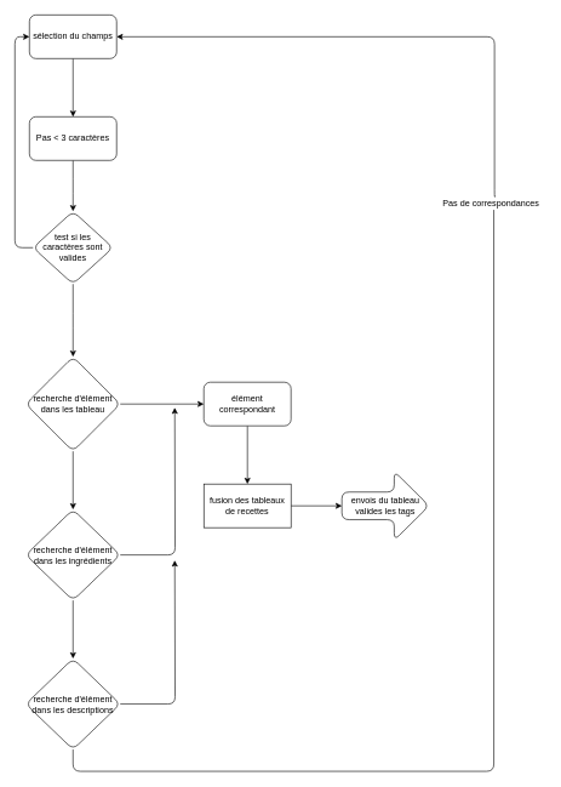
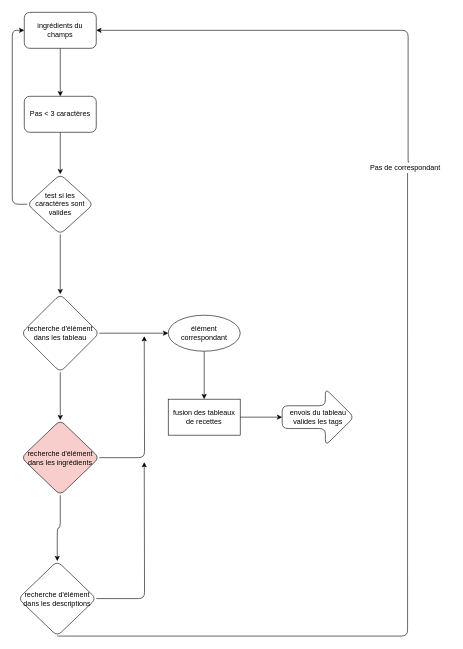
- <mxCell id="7" value="sélection du champs" style="whiteSpace=wrap;html=1;rounded=1;" vertex="1" parent="1"><mxGeometry x="40" y="20" width="120" height="60" as="geometry" /></mxCell>
+ <mxCell id="7" value="ingrédients du champs" style="whiteSpace=wrap;html=1;rounded=1;" vertex="1" parent="1"><mxGeometry x="40" y="20" width="120" height="60" as="geometry" /></mxCell>
- <mxCell id="22" value="Pas de correspondances" style="text;html=1;align=center;verticalAlign=middle;resizable=0;points=[];autosize=1;strokeColor=none;fillColor=none;rounded=1;" vertex="1" parent="1"><mxGeometry x="600" y="270" width="150" height="20" as="geometry" /></mxCell>
+ <mxCell id="22" value="Pas de correspondant" style="text;html=1;align=center;verticalAlign=middle;resizable=0;points=[];autosize=1;strokeColor=none;fillColor=none;rounded=1;" vertex="1" parent="1"><mxGeometry x="600" y="270" width="150" height="20" as="geometry" /></mxCell>
- <mxCell id="14" value="élément correspondant" style="whiteSpace=wrap;html=1;rounded=1;" vertex="1" parent="1"><mxGeometry x="280" y="525" width="120" height="60" as="geometry" /></mxCell>
+ <mxCell id="14" value="élément correspondant" style="ellipse;whiteSpace=wrap;html=1;" vertex="1" parent="1"><mxGeometry x="280" y="525" width="120" height="60" as="geometry" /></mxCell>
- <mxCell id="17" value="&lt;span style=&quot;&quot;&gt;recherche d'élément dans les ingrédients&lt;/span&gt;" style="rhombus;whiteSpace=wrap;html=1;rounded=1;" vertex="1" parent="1"><mxGeometry x="35" y="700" width="130" height="125" as="geometry" /></mxCell>
+ <mxCell id="17" value="&lt;span style=&quot;&quot;&gt;recherche d'élément dans les ingrédients&lt;/span&gt;" style="rhombus;whiteSpace=wrap;html=1;rounded=1;fillColor=#f8cecc;" vertex="1" parent="1"><mxGeometry x="35" y="700" width="130" height="125" as="geometry" /></mxCell>
- <mxCell id="19" value="&lt;span style=&quot;&quot;&gt;recherche d'élément dans les descriptions&lt;/span&gt;" style="rhombus;whiteSpace=wrap;html=1;rounded=1;" vertex="1" parent="1"><mxGeometry x="35" y="905" width="130" height="125" as="geometry" /></mxCell>
+ <mxCell id="19" value="&lt;span style=&quot;&quot;&gt;recherche d'élément dans les descriptions&lt;/span&gt;" style="rhombus;whiteSpace=wrap;html=1;rounded=1;" vertex="1" parent="1"><mxGeometry x="30" y="935" width="130" height="125" as="geometry" /></mxCell>
